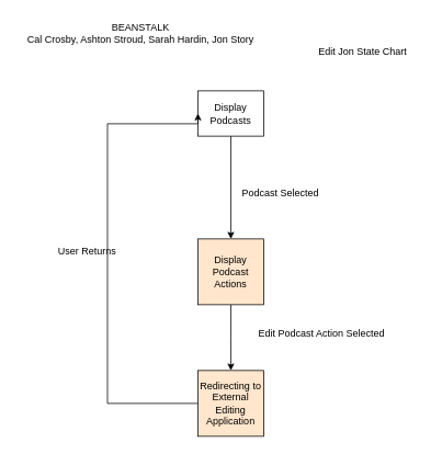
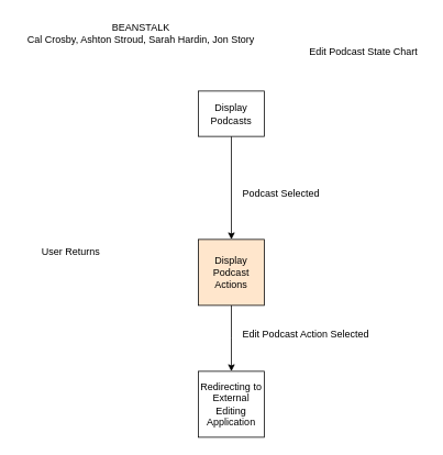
- <mxCell id="10" value="Edit Jon State Chart" style="text;html=1;align=center;verticalAlign=middle;resizable=0;points=[];autosize=1;strokeColor=none;fillColor=none;" parent="1" vertex="1"><mxGeometry x="365" y="48" width="150" height="30" as="geometry" /></mxCell>
+ <mxCell id="10" value="Edit Podcast State Chart" style="text;html=1;align=center;verticalAlign=middle;resizable=0;points=[];autosize=1;strokeColor=none;fillColor=none;" parent="1" vertex="1"><mxGeometry x="365" y="48" width="150" height="30" as="geometry" /></mxCell>
- <mxCell id="11" value="User Returns" style="text;html=1;align=center;verticalAlign=middle;resizable=0;points=[];autosize=1;strokeColor=none;fillColor=none;" parent="1" vertex="1"><mxGeometry x="60" y="290" width="90" height="30" as="geometry" /></mxCell>
+ <mxCell id="11" value="User Returns" style="text;html=1;align=center;verticalAlign=middle;resizable=0;points=[];autosize=1;strokeColor=none;fillColor=none;" parent="1" vertex="1"><mxGeometry x="40" y="290" width="90" height="30" as="geometry" /></mxCell>
- <mxCell id="8" style="edgeStyle=orthogonalEdgeStyle;rounded=0;orthogonalLoop=1;jettySize=auto;html=1;entryX=0;entryY=0.5;entryDx=0;entryDy=0;" parent="1" source="9" target="3" edge="1"><mxGeometry relative="1" as="geometry"><mxPoint x="130" y="130" as="targetPoint" /><Array as="points"><mxPoint x="130" y="490" /><mxPoint x="130" y="150" /></Array></mxGeometry></mxCell>
- <mxCell id="7" value="Edit Podcast Action Selected" style="text;html=1;align=center;verticalAlign=middle;resizable=0;points=[];autosize=1;strokeColor=none;fillColor=none;" parent="1" vertex="1"><mxGeometry x="300" y="390" width="180" height="30" as="geometry" /></mxCell>
+ <mxCell id="7" value="Edit Podcast Action Selected" style="text;html=1;align=center;verticalAlign=middle;resizable=0;points=[];autosize=1;strokeColor=none;fillColor=none;" parent="1" vertex="1"><mxGeometry x="280" y="390" width="180" height="30" as="geometry" /></mxCell>
- <mxCell id="9" value="Redirecting to External Editing Application" style="whiteSpace=wrap;html=1;aspect=fixed;fillColor=#ffe6cc;" parent="1" vertex="1"><mxGeometry x="240" y="450" width="80" height="80" as="geometry" /></mxCell>
+ <mxCell id="9" value="Redirecting to External Editing Application" style="whiteSpace=wrap;html=1;aspect=fixed;" parent="1" vertex="1"><mxGeometry x="240" y="450" width="80" height="80" as="geometry" /></mxCell>
